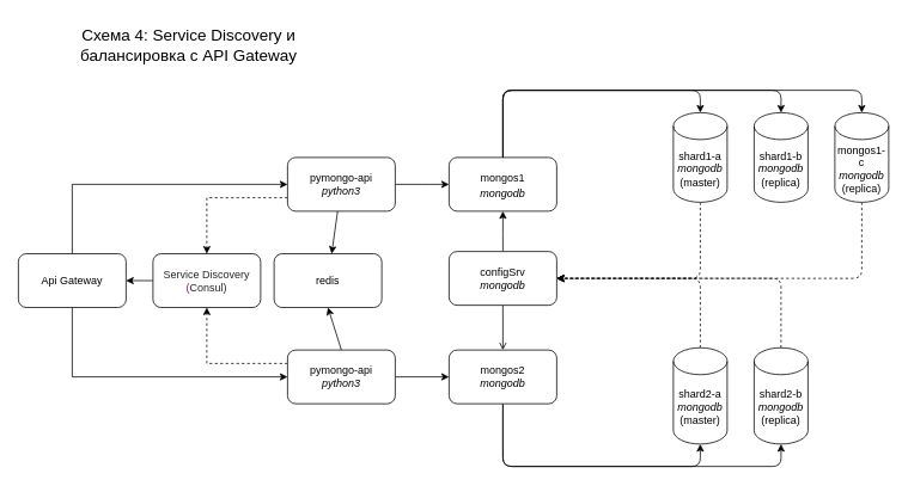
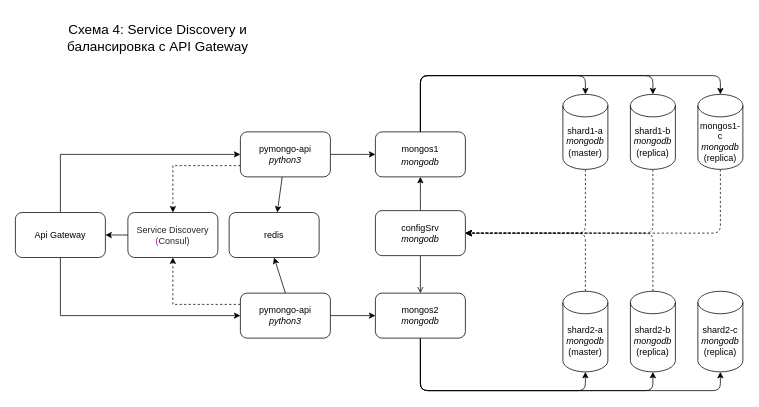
+ <mxCell id="18" style="edgeStyle=orthogonalEdgeStyle;rounded=1;html=1;exitX=0.5;exitY=1;exitDx=0;exitDy=0;exitPerimeter=0;entryX=1;entryY=0.5;entryDx=0;entryDy=0;dashed=1;" edge="1" parent="1" source="19" target="13"><mxGeometry relative="1" as="geometry" /></mxCell>
+ <mxCell id="24" value="shard2-c&lt;br&gt;&lt;i style=&quot;border-color: var(--border-color);&quot;&gt;mongodb&lt;br&gt;&lt;span style=&quot;font-style: normal;&quot;&gt;(replica)&lt;/span&gt;&lt;br&gt;&lt;/i&gt;" style="shape=cylinder3;whiteSpace=wrap;html=1;boundedLbl=1;backgroundOutline=1;size=15;" vertex="1" parent="1"><mxGeometry x="930" y="387.5" width="60" height="107.5" as="geometry" /></mxCell>
+ <mxCell id="37" style="edgeStyle=orthogonalEdgeStyle;rounded=1;html=1;exitX=0.5;exitY=1;exitDx=0;exitDy=0;entryX=0.5;entryY=1;entryDx=0;entryDy=0;entryPerimeter=0;" edge="1" parent="1" source="38" target="24"><mxGeometry relative="1" as="geometry"><Array as="points"><mxPoint x="560" y="520" /><mxPoint x="960" y="520" /></Array></mxGeometry></mxCell>
